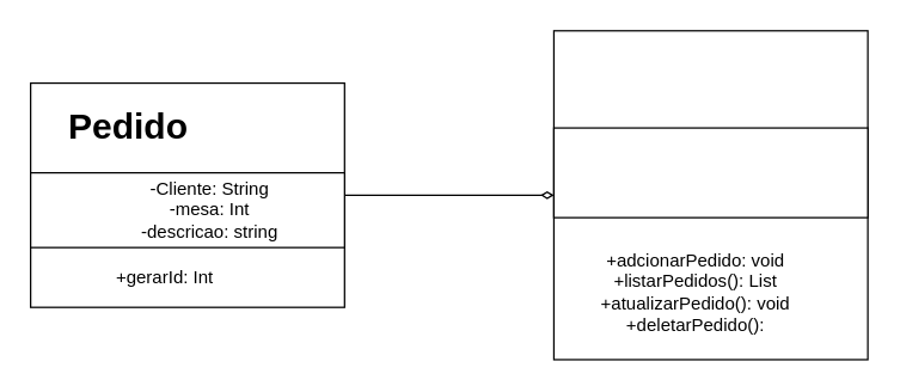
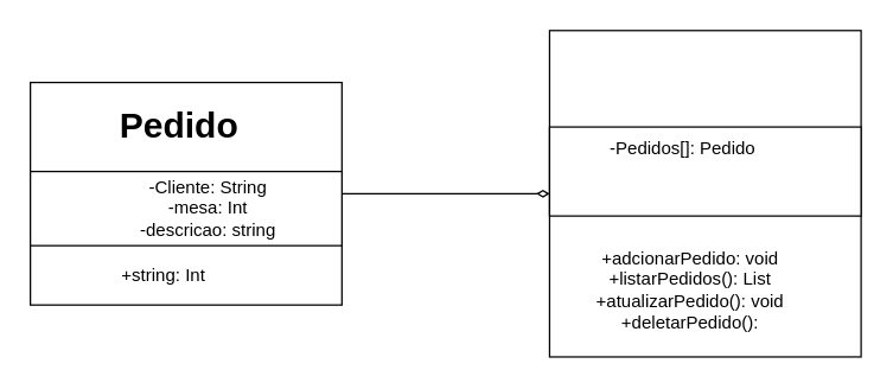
- <mxCell id="5" value="Pedido" style="text;strokeColor=none;fillColor=none;html=1;fontSize=24;fontStyle=1;verticalAlign=middle;align=center;" vertex="1" parent="2"><mxGeometry x="15" y="10" width="100" height="40" as="geometry" /></mxCell>
+ <mxCell id="5" value="Pedido" style="text;strokeColor=none;fillColor=none;html=1;fontSize=24;fontStyle=1;verticalAlign=middle;align=center;" vertex="1" parent="2"><mxGeometry x="50" y="10" width="100" height="40" as="geometry" /></mxCell>
+ <mxCell id="11" value="-Pedidos[]: Pedido" style="text;html=1;strokeColor=none;fillColor=none;align=center;verticalAlign=middle;whiteSpace=wrap;rounded=0;" vertex="1" parent="8"><mxGeometry x="20" y="65" width="140" height="30" as="geometry" /></mxCell>
- <mxCell id="7" value="+gerarId: Int" style="text;html=1;strokeColor=none;fillColor=none;align=center;verticalAlign=middle;whiteSpace=wrap;rounded=0;" vertex="1" parent="2"><mxGeometry x="40" y="115" width="100" height="30" as="geometry" /></mxCell>
+ <mxCell id="7" value="+string: Int" style="text;html=1;strokeColor=none;fillColor=none;align=center;verticalAlign=middle;whiteSpace=wrap;rounded=0;" vertex="1" parent="2"><mxGeometry x="40" y="115" width="100" height="30" as="geometry" /></mxCell>
